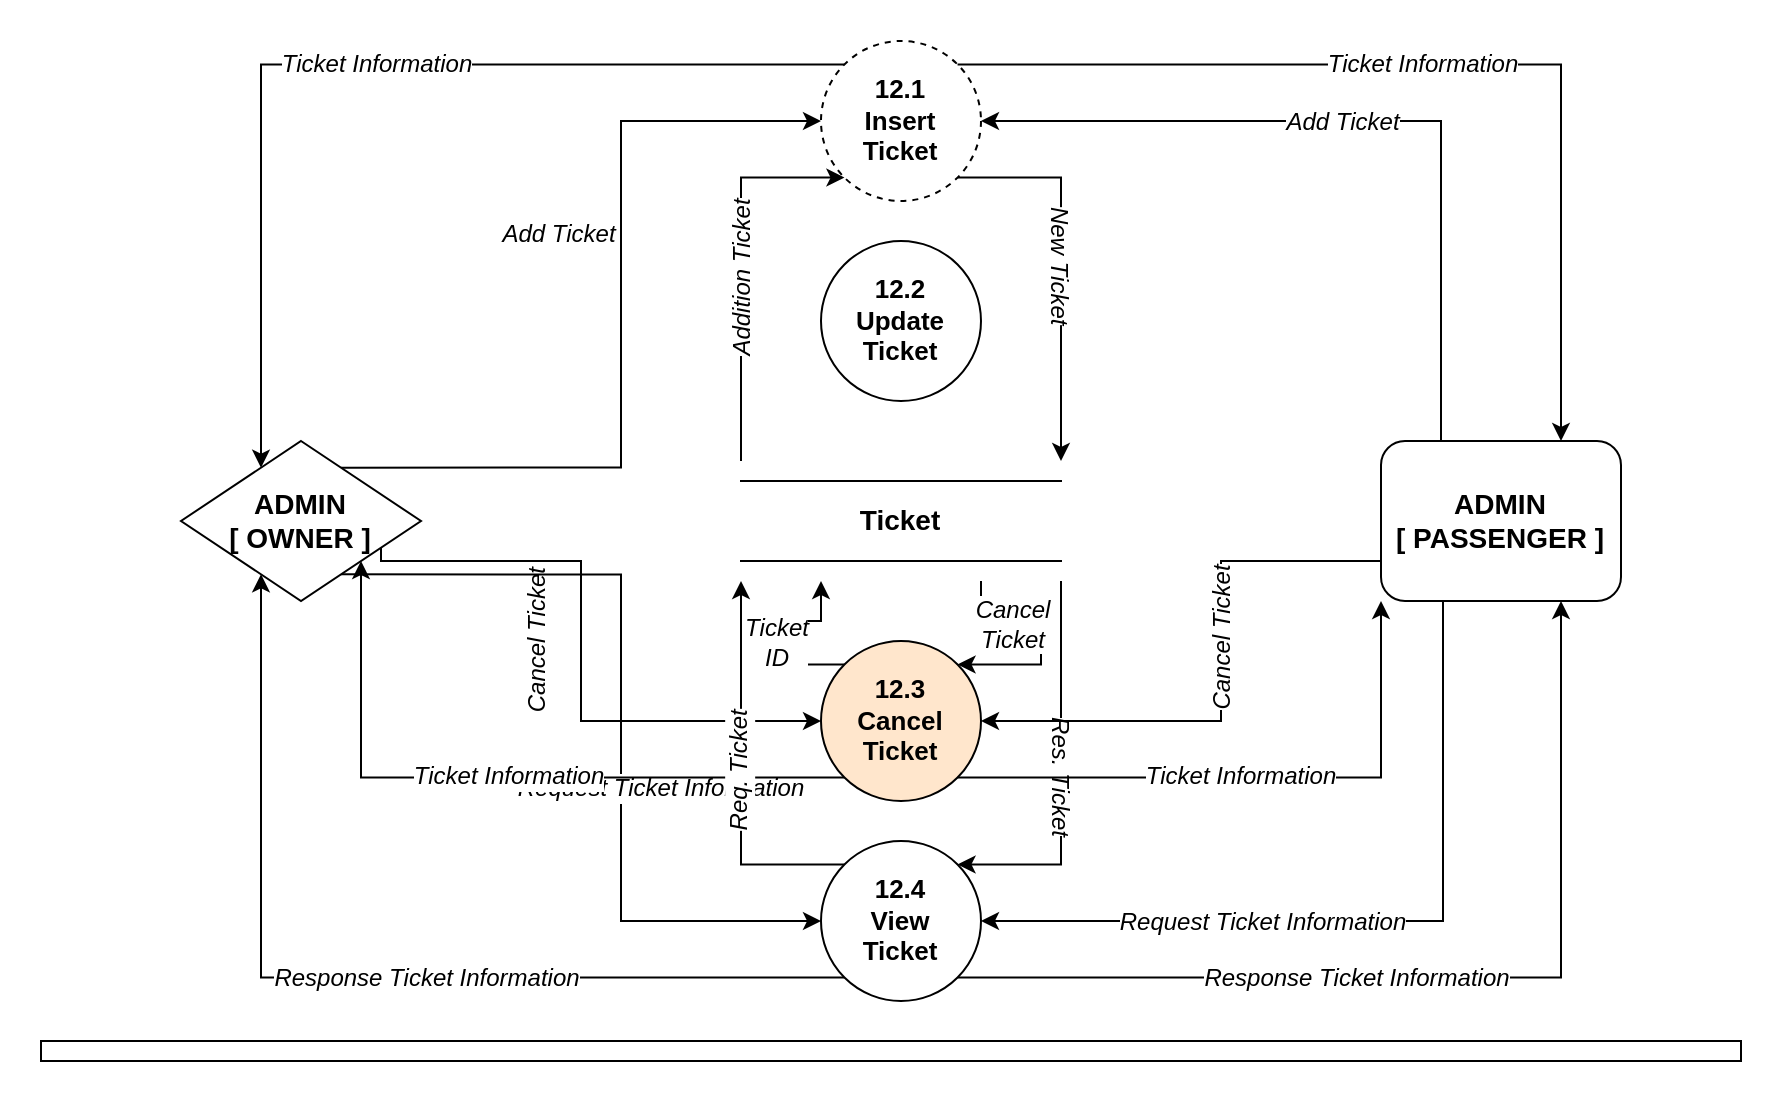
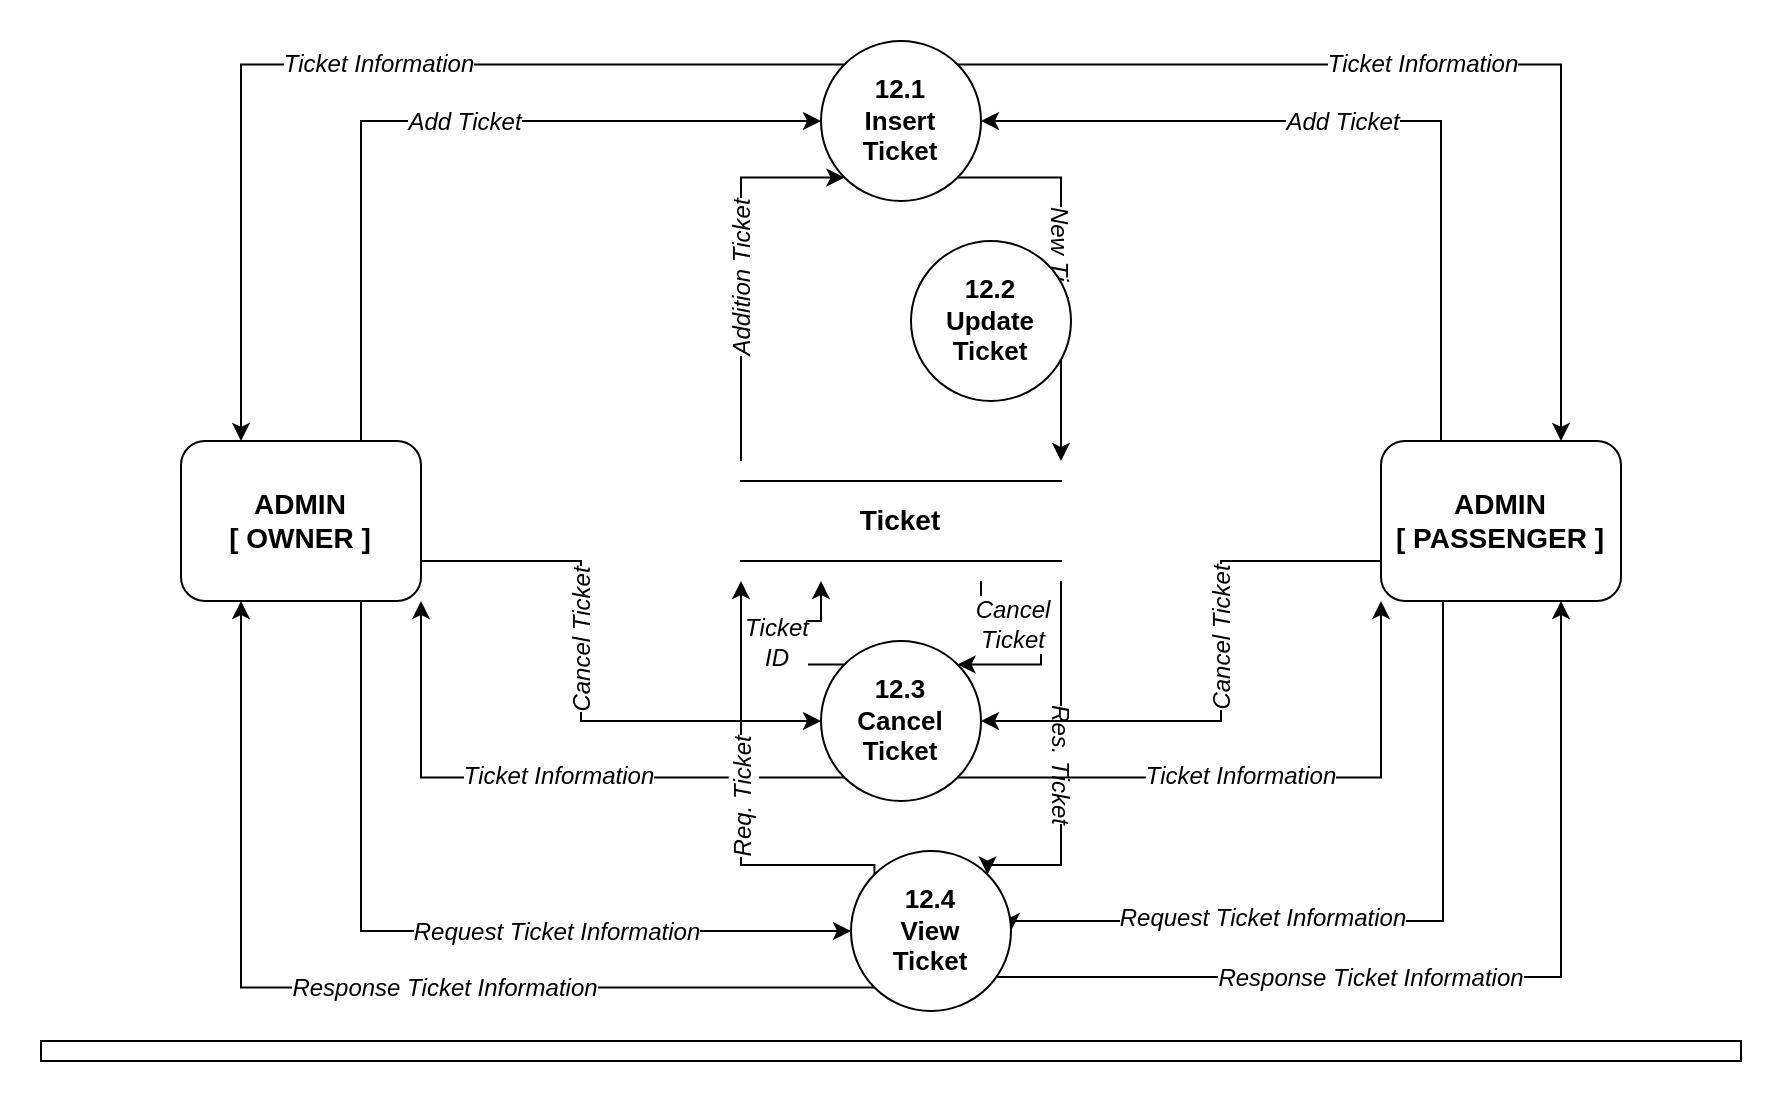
- <mxCell id="14" value="12.1&lt;br style=&quot;font-size: 13px;&quot;&gt;Insert &lt;br style=&quot;font-size: 13px;&quot;&gt;Ticket" style="ellipse;whiteSpace=wrap;html=1;fontSize=13;fontStyle=1;dashed=1;" parent="1" vertex="1"><mxGeometry x="410" y="20" width="80" height="80" as="geometry" /></mxCell>
+ <mxCell id="14" value="12.1&lt;br style=&quot;font-size: 13px;&quot;&gt;Insert &lt;br style=&quot;font-size: 13px;&quot;&gt;Ticket" style="ellipse;whiteSpace=wrap;html=1;fontSize=13;fontStyle=1" parent="1" vertex="1"><mxGeometry x="410" y="20" width="80" height="80" as="geometry" /></mxCell>
- <mxCell id="18" value="12.2&lt;br style=&quot;border-color: var(--border-color); font-size: 13px;&quot;&gt;Update&lt;br style=&quot;border-color: var(--border-color); font-size: 13px;&quot;&gt;Ticket" style="ellipse;whiteSpace=wrap;html=1;fontSize=13;fontStyle=1" parent="1" vertex="1"><mxGeometry x="410" y="120" width="80" height="80" as="geometry" /></mxCell>
+ <mxCell id="18" value="12.2&lt;br style=&quot;border-color: var(--border-color); font-size: 13px;&quot;&gt;Update&lt;br style=&quot;border-color: var(--border-color); font-size: 13px;&quot;&gt;Ticket" style="ellipse;whiteSpace=wrap;html=1;fontSize=13;fontStyle=1" parent="1" vertex="1"><mxGeometry x="455" y="120" width="80" height="80" as="geometry" /></mxCell>
- <mxCell id="8" value="ADMIN&lt;br style=&quot;font-size: 14px;&quot;&gt;[ OWNER ]" style="rhombus;whiteSpace=wrap;html=1;fontSize=14;fontStyle=1;" parent="1" vertex="1"><mxGeometry x="90" y="220" width="120" height="80" as="geometry" /></mxCell>
+ <mxCell id="8" value="ADMIN&lt;br style=&quot;font-size: 14px;&quot;&gt;[ OWNER ]" style="rounded=1;whiteSpace=wrap;html=1;fontSize=14;fontStyle=1" parent="1" vertex="1"><mxGeometry x="90" y="220" width="120" height="80" as="geometry" /></mxCell>
- <mxCell id="23" value="12.3&lt;br style=&quot;border-color: var(--border-color); font-size: 13px;&quot;&gt;Cancel&lt;br style=&quot;border-color: var(--border-color); font-size: 13px;&quot;&gt;Ticket" style="ellipse;whiteSpace=wrap;html=1;fontSize=13;fontStyle=1;fillColor=#ffe6cc;" parent="1" vertex="1"><mxGeometry x="410" y="320" width="80" height="80" as="geometry" /></mxCell>
+ <mxCell id="23" value="12.3&lt;br style=&quot;border-color: var(--border-color); font-size: 13px;&quot;&gt;Cancel&lt;br style=&quot;border-color: var(--border-color); font-size: 13px;&quot;&gt;Ticket" style="ellipse;whiteSpace=wrap;html=1;fontSize=13;fontStyle=1" parent="1" vertex="1"><mxGeometry x="410" y="320" width="80" height="80" as="geometry" /></mxCell>
- <mxCell id="30" value="12.4&lt;br style=&quot;border-color: var(--border-color); font-size: 13px;&quot;&gt;View&lt;br style=&quot;border-color: var(--border-color); font-size: 13px;&quot;&gt;Ticket" style="ellipse;whiteSpace=wrap;html=1;fontSize=13;fontStyle=1" parent="1" vertex="1"><mxGeometry x="410" y="420" width="80" height="80" as="geometry" /></mxCell>
+ <mxCell id="30" value="12.4&lt;br style=&quot;border-color: var(--border-color); font-size: 13px;&quot;&gt;View&lt;br style=&quot;border-color: var(--border-color); font-size: 13px;&quot;&gt;Ticket" style="ellipse;whiteSpace=wrap;html=1;fontSize=13;fontStyle=1" parent="1" vertex="1"><mxGeometry x="425" y="425" width="80" height="80" as="geometry" /></mxCell>
